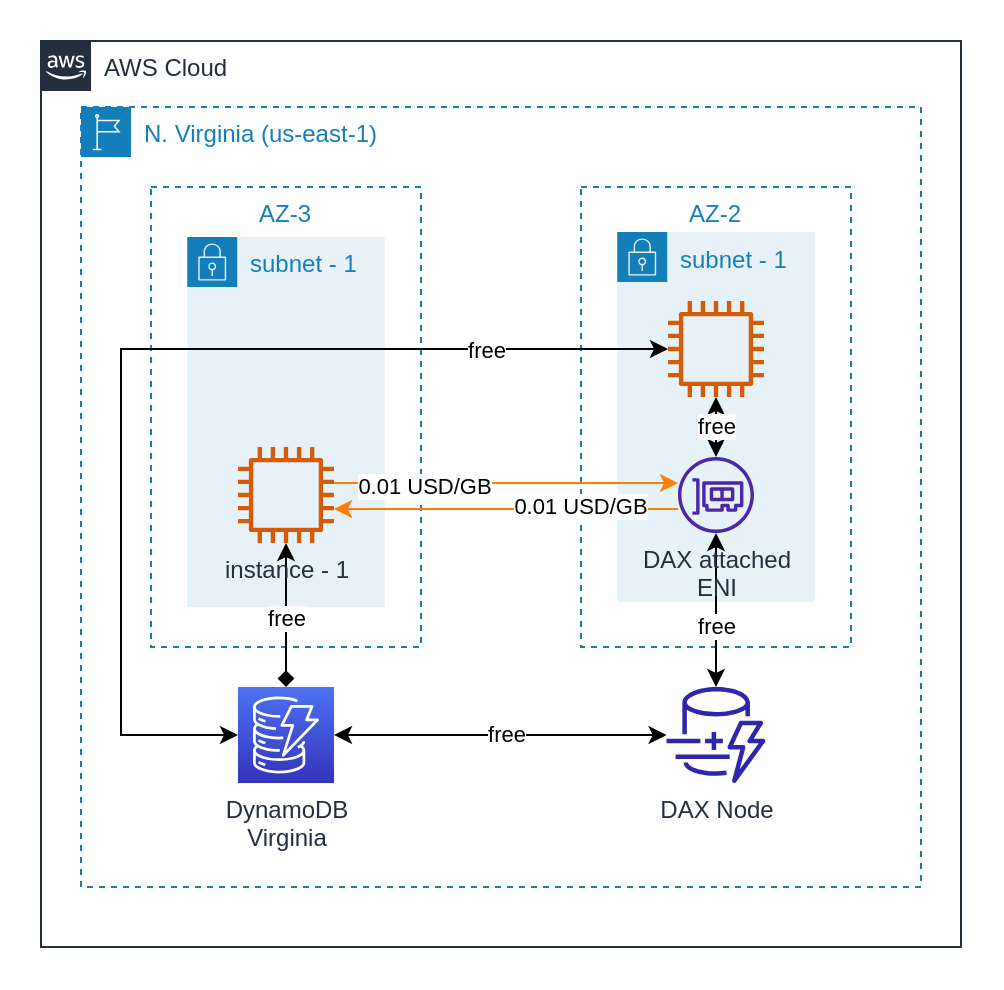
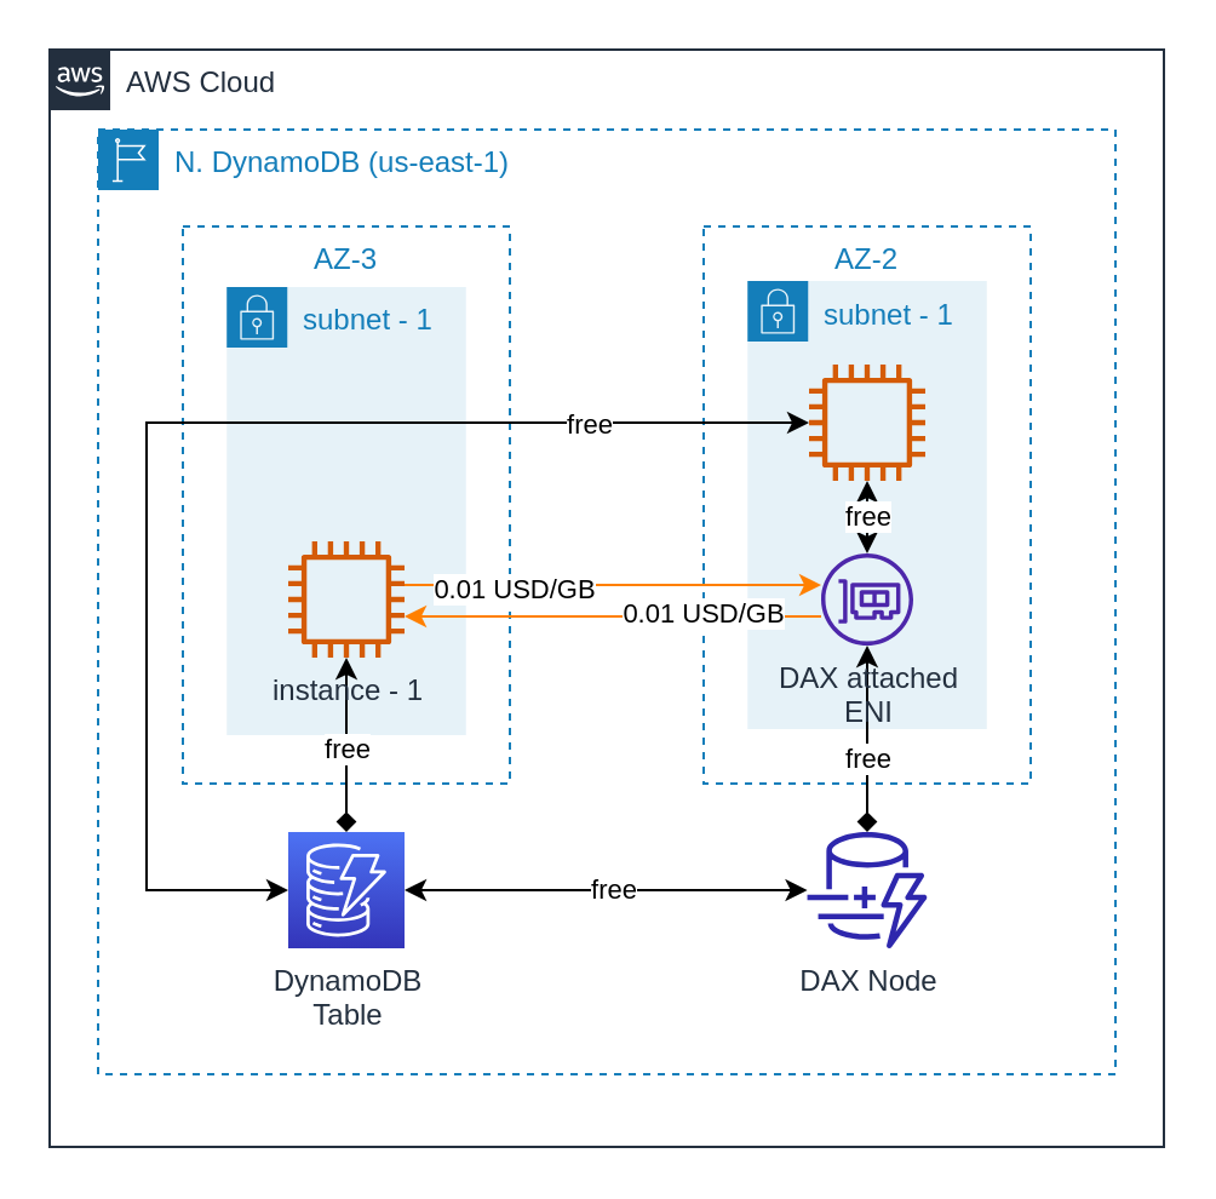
- <mxCell id="3" value="N. Virginia (us-east-1)" style="points=[[0,0],[0.25,0],[0.5,0],[0.75,0],[1,0],[1,0.25],[1,0.5],[1,0.75],[1,1],[0.75,1],[0.5,1],[0.25,1],[0,1],[0,0.75],[0,0.5],[0,0.25]];outlineConnect=0;gradientColor=none;html=1;whiteSpace=wrap;fontSize=12;fontStyle=0;container=0;pointerEvents=0;collapsible=0;recursiveResize=0;shape=mxgraph.aws4.group;grIcon=mxgraph.aws4.group_region;strokeColor=#147EBA;fillColor=none;verticalAlign=top;align=left;spacingLeft=30;fontColor=#147EBA;dashed=1;" vertex="1" parent="1"><mxGeometry x="40" y="53" width="420" height="390" as="geometry" /></mxCell>
+ <mxCell id="3" value="N. DynamoDB (us-east-1)" style="points=[[0,0],[0.25,0],[0.5,0],[0.75,0],[1,0],[1,0.25],[1,0.5],[1,0.75],[1,1],[0.75,1],[0.5,1],[0.25,1],[0,1],[0,0.75],[0,0.5],[0,0.25]];outlineConnect=0;gradientColor=none;html=1;whiteSpace=wrap;fontSize=12;fontStyle=0;container=0;pointerEvents=0;collapsible=0;recursiveResize=0;shape=mxgraph.aws4.group;grIcon=mxgraph.aws4.group_region;strokeColor=#147EBA;fillColor=none;verticalAlign=top;align=left;spacingLeft=30;fontColor=#147EBA;dashed=1;" vertex="1" parent="1"><mxGeometry x="40" y="53" width="420" height="390" as="geometry" /></mxCell>
- <mxCell id="12" value="free" style="edgeStyle=orthogonalEdgeStyle;rounded=0;orthogonalLoop=1;jettySize=auto;html=1;startArrow=classic;startFill=1;" edge="1" parent="1" source="14" target="18"><mxGeometry x="0.221" relative="1" as="geometry"><Array as="points"><mxPoint x="358" y="313" /><mxPoint x="358" y="313" /></Array><mxPoint as="offset" /></mxGeometry></mxCell>
+ <mxCell id="12" value="free" style="edgeStyle=orthogonalEdgeStyle;rounded=0;orthogonalLoop=1;jettySize=auto;html=1;startArrow=classic;startFill=1;endArrow=diamond;" edge="1" parent="1" source="14" target="18"><mxGeometry x="0.221" relative="1" as="geometry"><Array as="points"><mxPoint x="358" y="313" /><mxPoint x="358" y="313" /></Array><mxPoint as="offset" /></mxGeometry></mxCell>
- <mxCell id="15" value="DynamoDB&lt;br&gt;Virginia" style="sketch=0;points=[[0,0,0],[0.25,0,0],[0.5,0,0],[0.75,0,0],[1,0,0],[0,1,0],[0.25,1,0],[0.5,1,0],[0.75,1,0],[1,1,0],[0,0.25,0],[0,0.5,0],[0,0.75,0],[1,0.25,0],[1,0.5,0],[1,0.75,0]];outlineConnect=0;fontColor=#232F3E;gradientColor=#4D72F3;gradientDirection=north;fillColor=#3334B9;strokeColor=#ffffff;dashed=0;verticalLabelPosition=bottom;verticalAlign=top;align=center;html=1;fontSize=12;fontStyle=0;aspect=fixed;shape=mxgraph.aws4.resourceIcon;resIcon=mxgraph.aws4.dynamodb;" vertex="1" parent="1"><mxGeometry x="118.5" y="343" width="48" height="48" as="geometry" /></mxCell>
+ <mxCell id="15" value="DynamoDB&lt;br&gt;Table" style="sketch=0;points=[[0,0,0],[0.25,0,0],[0.5,0,0],[0.75,0,0],[1,0,0],[0,1,0],[0.25,1,0],[0.5,1,0],[0.75,1,0],[1,1,0],[0,0.25,0],[0,0.5,0],[0,0.75,0],[1,0.25,0],[1,0.5,0],[1,0.75,0]];outlineConnect=0;fontColor=#232F3E;gradientColor=#4D72F3;gradientDirection=north;fillColor=#3334B9;strokeColor=#ffffff;dashed=0;verticalLabelPosition=bottom;verticalAlign=top;align=center;html=1;fontSize=12;fontStyle=0;aspect=fixed;shape=mxgraph.aws4.resourceIcon;resIcon=mxgraph.aws4.dynamodb;" vertex="1" parent="1"><mxGeometry x="118.5" y="343" width="48" height="48" as="geometry" /></mxCell>
